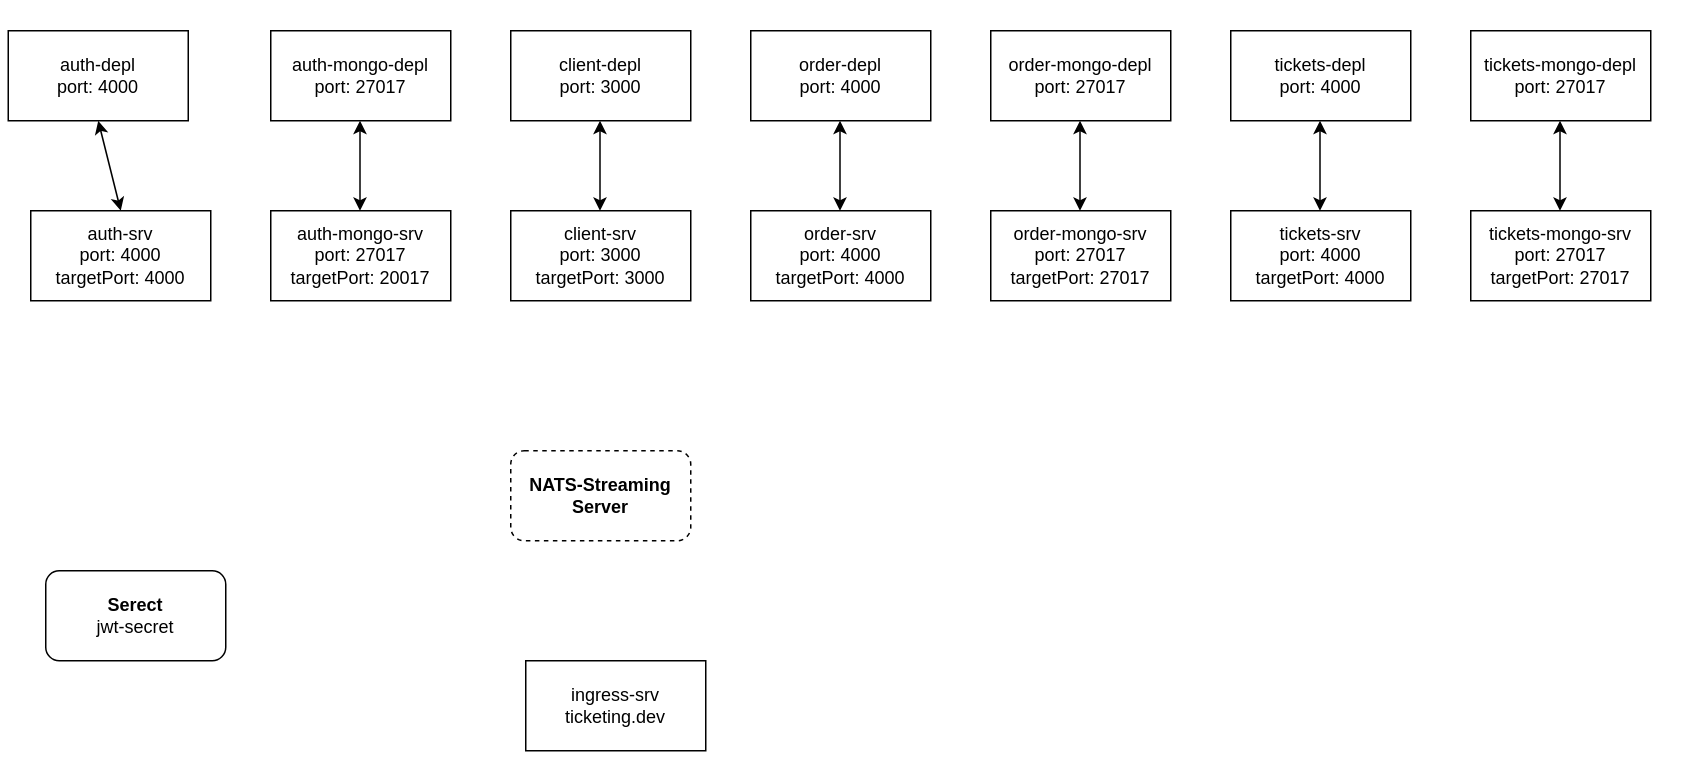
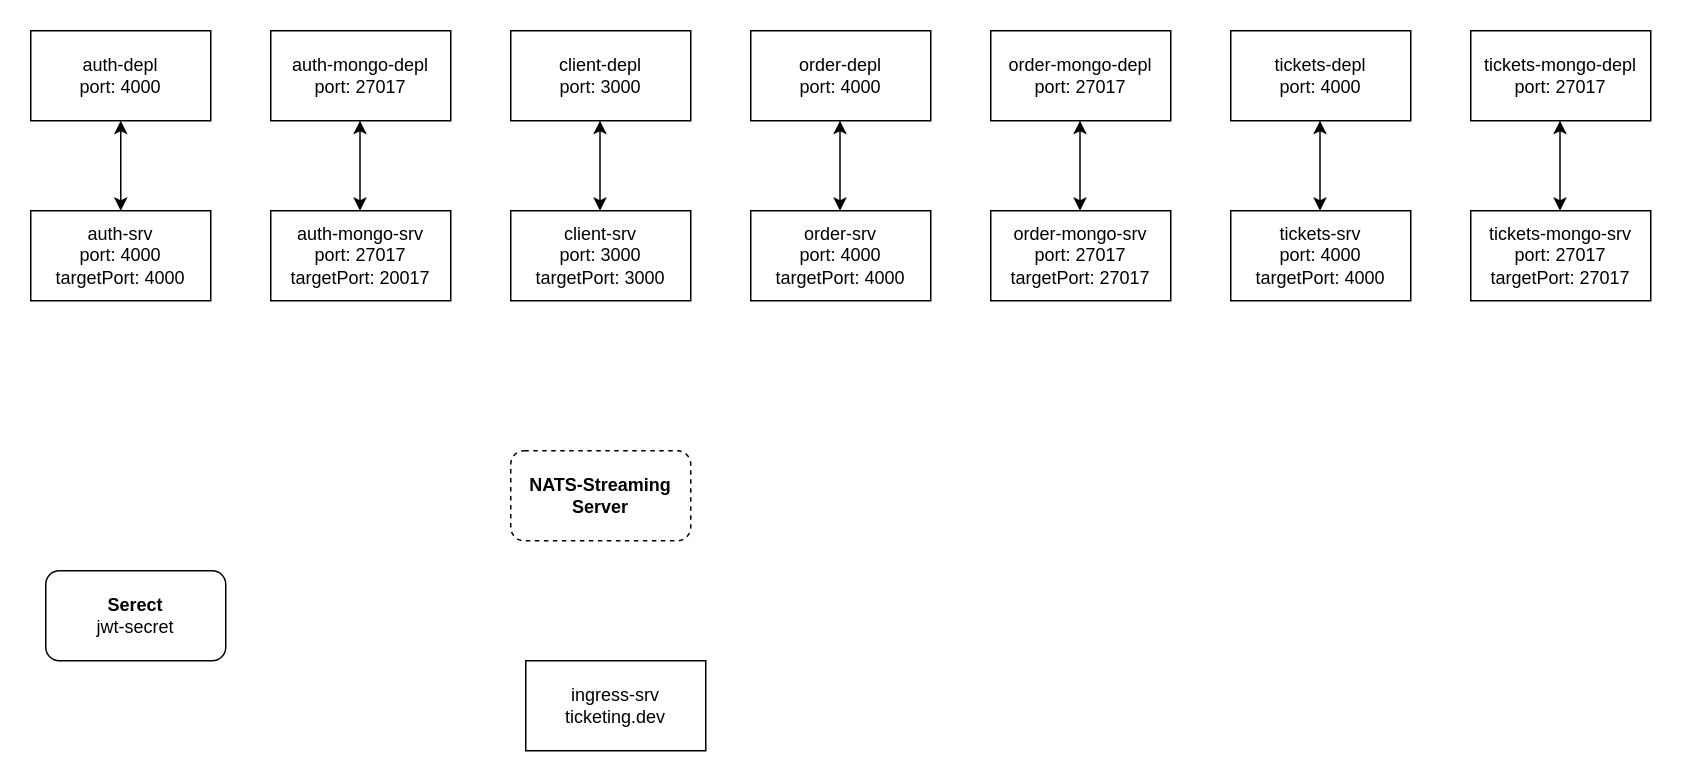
- <mxCell id="2" value="auth-depl&lt;br&gt;port: 4000" style="rounded=0;whiteSpace=wrap;html=1;" parent="1" vertex="1"><mxGeometry x="5" y="20" width="120" height="60" as="geometry" /></mxCell>
+ <mxCell id="2" value="auth-depl&lt;br&gt;port: 4000" style="rounded=0;whiteSpace=wrap;html=1;" parent="1" vertex="1"><mxGeometry x="20" y="20" width="120" height="60" as="geometry" /></mxCell>
